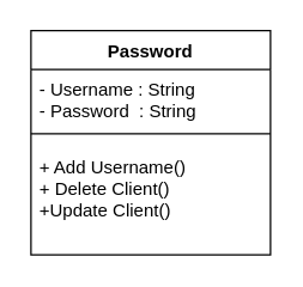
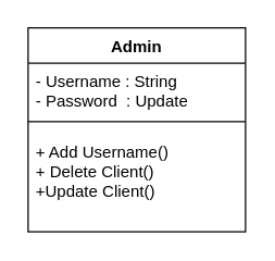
- <mxCell id="2" value="Password" style="swimlane;fontStyle=1;align=center;verticalAlign=top;childLayout=stackLayout;horizontal=1;startSize=26;horizontalStack=0;resizeParent=1;resizeParentMax=0;resizeLast=0;collapsible=1;marginBottom=0;whiteSpace=wrap;html=1;" vertex="1" parent="1"><mxGeometry x="20" y="20" width="160" height="150" as="geometry" /></mxCell>
+ <mxCell id="2" value="Admin" style="swimlane;fontStyle=1;align=center;verticalAlign=top;childLayout=stackLayout;horizontal=1;startSize=26;horizontalStack=0;resizeParent=1;resizeParentMax=0;resizeLast=0;collapsible=1;marginBottom=0;whiteSpace=wrap;html=1;" vertex="1" parent="1"><mxGeometry x="20" y="20" width="160" height="150" as="geometry" /></mxCell>
- <mxCell id="3" value="- Username : String&lt;br&gt;- Password&amp;nbsp; : String" style="text;strokeColor=none;fillColor=none;align=left;verticalAlign=top;spacingLeft=4;spacingRight=4;overflow=hidden;rotatable=0;points=[[0,0.5],[1,0.5]];portConstraint=eastwest;whiteSpace=wrap;html=1;" vertex="1" parent="2"><mxGeometry y="26" width="160" height="34" as="geometry" /></mxCell>
+ <mxCell id="3" value="- Username : String&lt;br&gt;- Password&amp;nbsp; : Update" style="text;strokeColor=none;fillColor=none;align=left;verticalAlign=top;spacingLeft=4;spacingRight=4;overflow=hidden;rotatable=0;points=[[0,0.5],[1,0.5]];portConstraint=eastwest;whiteSpace=wrap;html=1;" vertex="1" parent="2"><mxGeometry y="26" width="160" height="34" as="geometry" /></mxCell>
